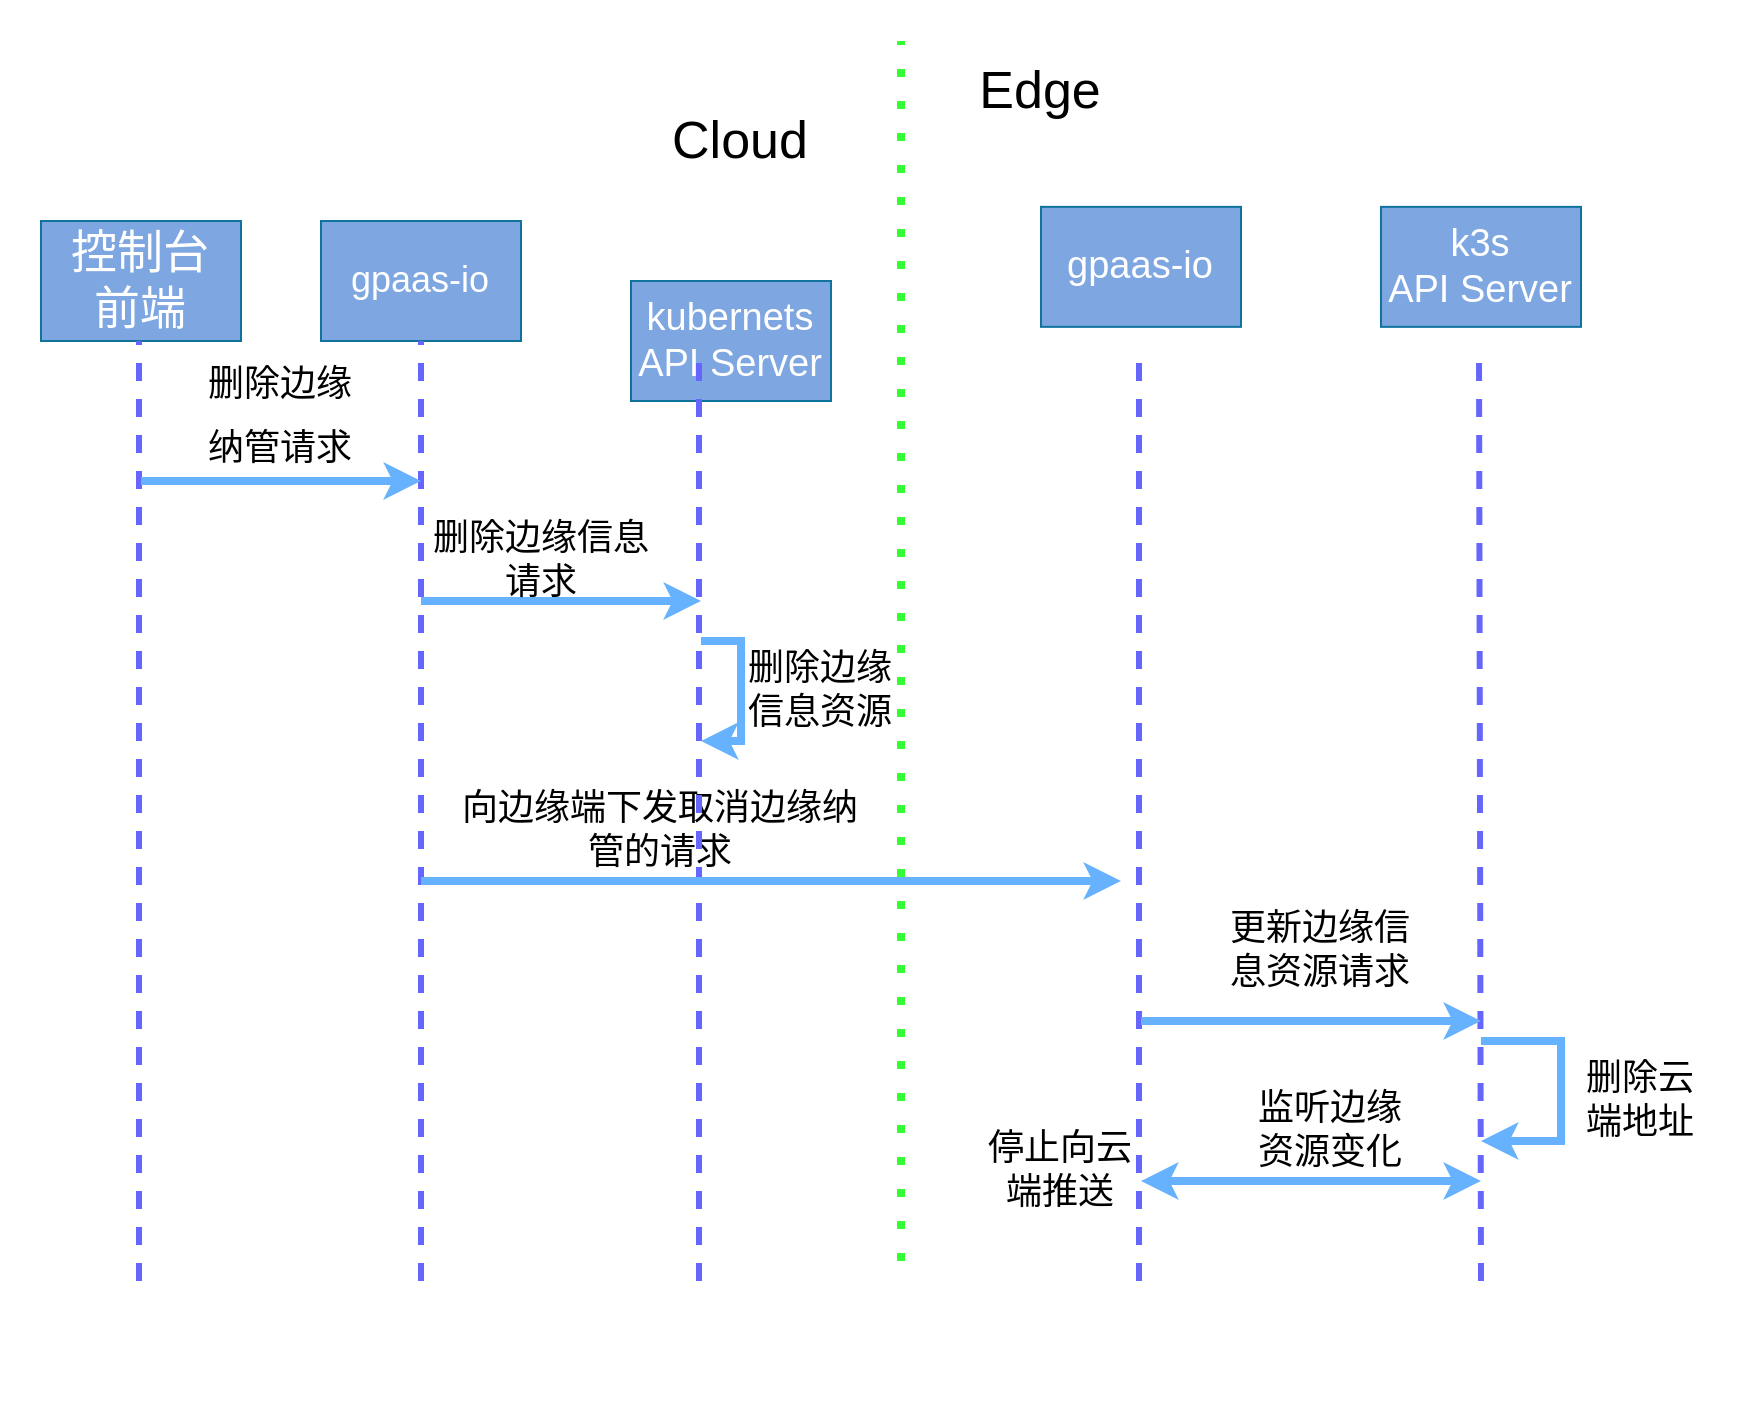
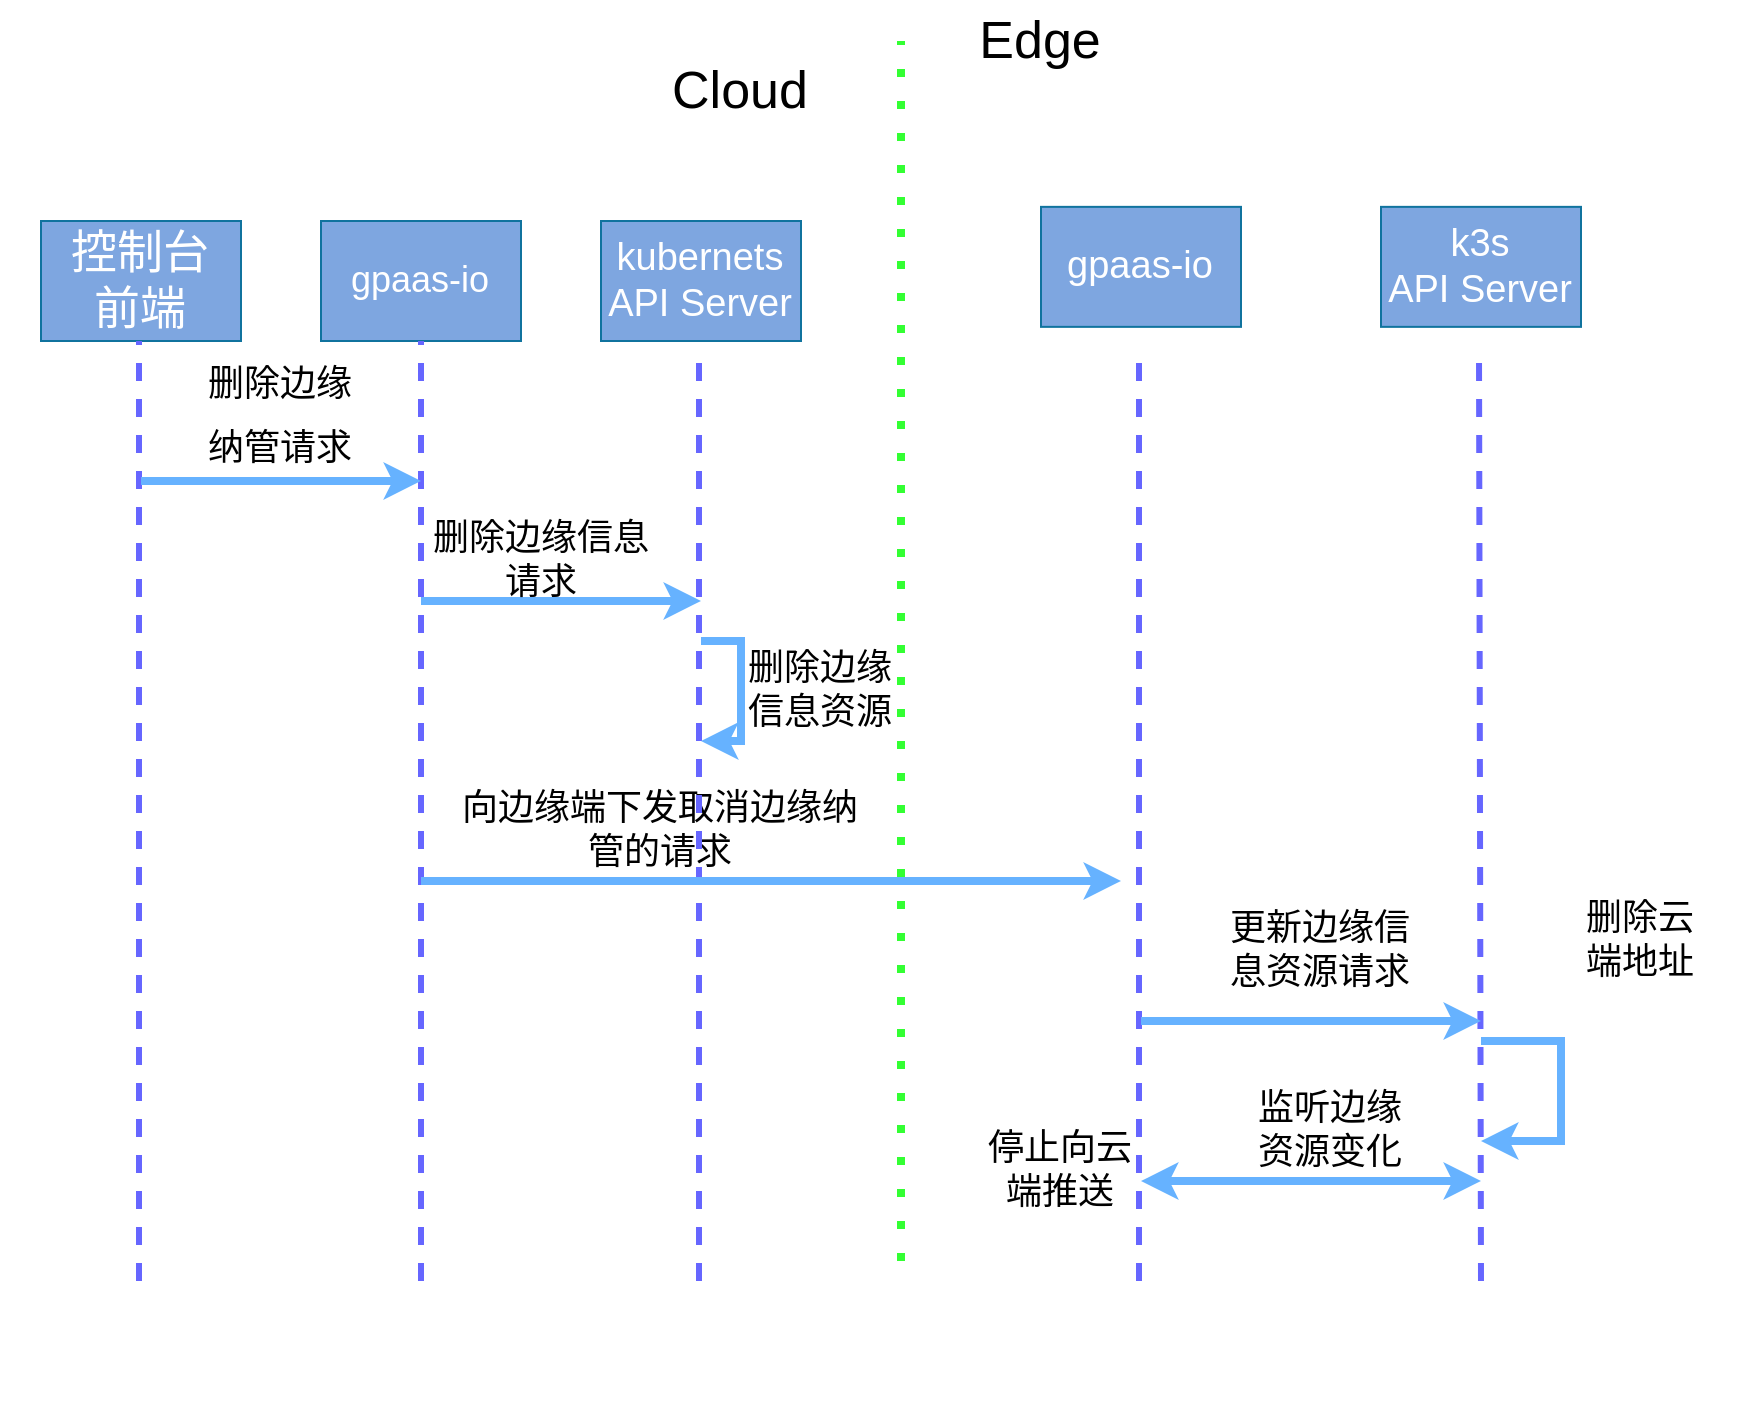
- <mxCell id="30" value="&lt;span style=&quot;font-size: 26px;&quot;&gt;Edge&lt;/span&gt;" style="text;html=1;strokeColor=none;fillColor=none;align=center;verticalAlign=middle;whiteSpace=wrap;rounded=0;" vertex="1" parent="1"><mxGeometry x="490" y="30" width="60" height="30" as="geometry" /></mxCell>
+ <mxCell id="30" value="&lt;span style=&quot;font-size: 26px;&quot;&gt;Edge&lt;/span&gt;" style="text;html=1;strokeColor=none;fillColor=none;align=center;verticalAlign=middle;whiteSpace=wrap;rounded=0;" vertex="1" parent="1"><mxGeometry x="490" y="5" width="60" height="30" as="geometry" /></mxCell>
- <mxCell id="13" value="&lt;font style=&quot;font-size: 26px;&quot;&gt;Cloud&lt;/font&gt;" style="text;html=1;strokeColor=none;fillColor=none;align=center;verticalAlign=middle;whiteSpace=wrap;rounded=0;" vertex="1" parent="2"><mxGeometry x="40" y="35" width="60" height="30" as="geometry" /></mxCell>
+ <mxCell id="13" value="&lt;font style=&quot;font-size: 26px;&quot;&gt;Cloud&lt;/font&gt;" style="text;html=1;strokeColor=none;fillColor=none;align=center;verticalAlign=middle;whiteSpace=wrap;rounded=0;" vertex="1" parent="2"><mxGeometry x="40" y="10" width="60" height="30" as="geometry" /></mxCell>
- <mxCell id="8" value="&lt;font style=&quot;font-size: 19px&quot; color=&quot;#ffffff&quot;&gt;kubernets&lt;br&gt;API Server&lt;br&gt;&lt;/font&gt;" style="rounded=0;whiteSpace=wrap;html=1;fillColor=#7EA6E0;strokeColor=#10739e;" vertex="1" parent="2"><mxGeometry x="15" y="120" width="100" height="60" as="geometry" /></mxCell>
+ <mxCell id="8" value="&lt;font style=&quot;font-size: 19px&quot; color=&quot;#ffffff&quot;&gt;kubernets&lt;br&gt;API Server&lt;br&gt;&lt;/font&gt;" style="rounded=0;whiteSpace=wrap;html=1;fillColor=#7EA6E0;strokeColor=#10739e;" vertex="1" parent="2"><mxGeometry y="90" width="100" height="60" as="geometry" /></mxCell>
- <mxCell id="34" value="删除云端地址" style="text;html=1;strokeColor=none;fillColor=none;align=center;verticalAlign=middle;whiteSpace=wrap;rounded=0;fontSize=18;" vertex="1" parent="1"><mxGeometry x="790" y="535" width="60" height="30" as="geometry" /></mxCell>
+ <mxCell id="34" value="删除云端地址" style="text;html=1;strokeColor=none;fillColor=none;align=center;verticalAlign=middle;whiteSpace=wrap;rounded=0;fontSize=18;" vertex="1" parent="1"><mxGeometry x="790" y="455" width="60" height="30" as="geometry" /></mxCell>
